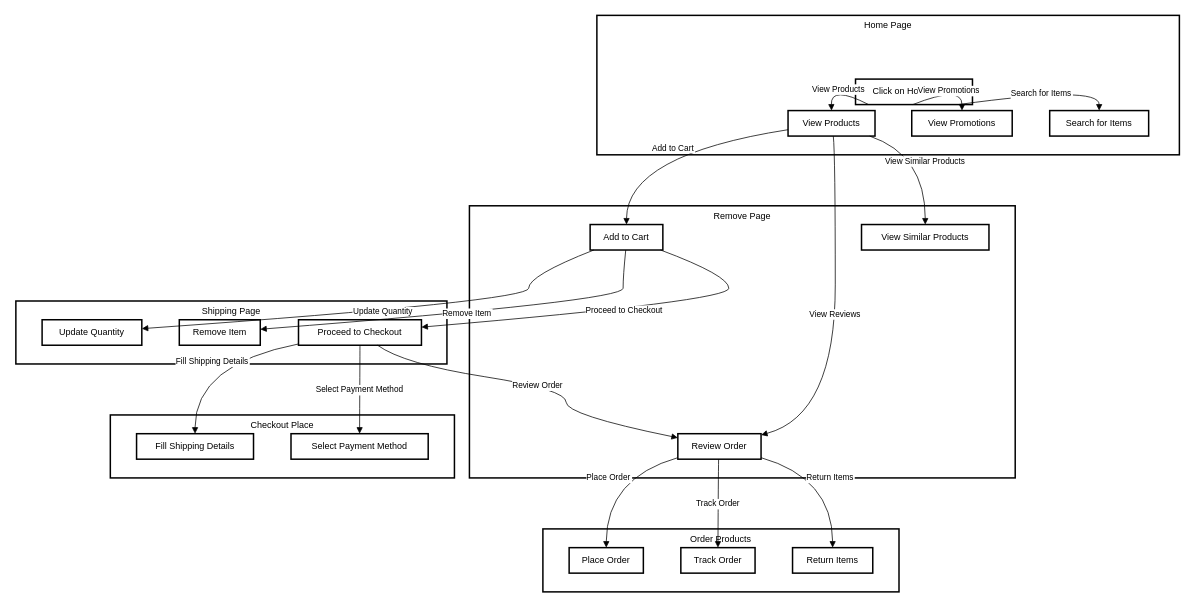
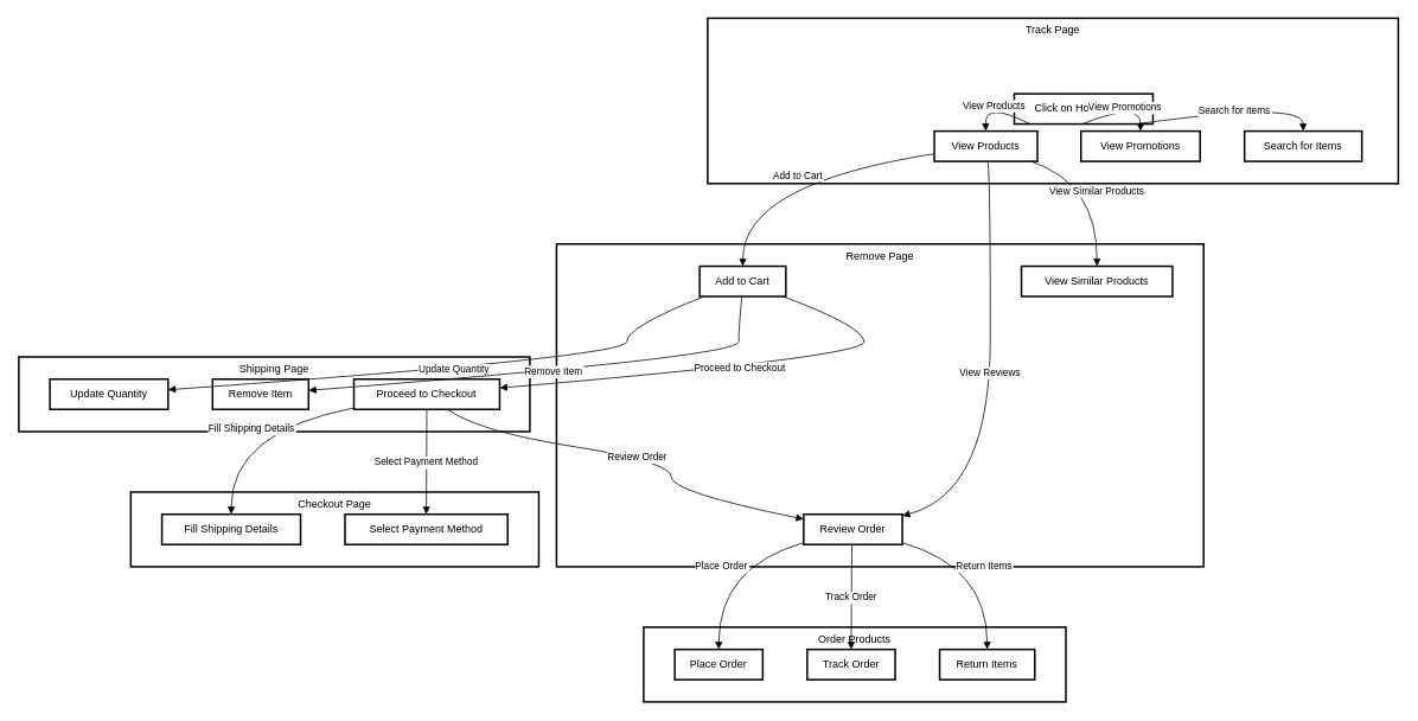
- <mxCell id="17" value="Home Page" style="whiteSpace=wrap;strokeWidth=2;verticalAlign=top;" vertex="1" parent="1"><mxGeometry x="795" width="777" height="186" as="geometry" y="20" /></mxCell>
+ <mxCell id="17" value="Track Page" style="whiteSpace=wrap;strokeWidth=2;verticalAlign=top;" vertex="1" parent="1"><mxGeometry x="795" width="777" height="186" as="geometry" y="20" /></mxCell>
- <mxCell id="6" value="Checkout Place" style="whiteSpace=wrap;strokeWidth=2;verticalAlign=top;" vertex="1" parent="1"><mxGeometry x="146" y="553" width="459" height="84" as="geometry" /></mxCell>
+ <mxCell id="6" value="Checkout Page" style="whiteSpace=wrap;strokeWidth=2;verticalAlign=top;" vertex="1" parent="1"><mxGeometry x="146" y="553" width="459" height="84" as="geometry" /></mxCell>
